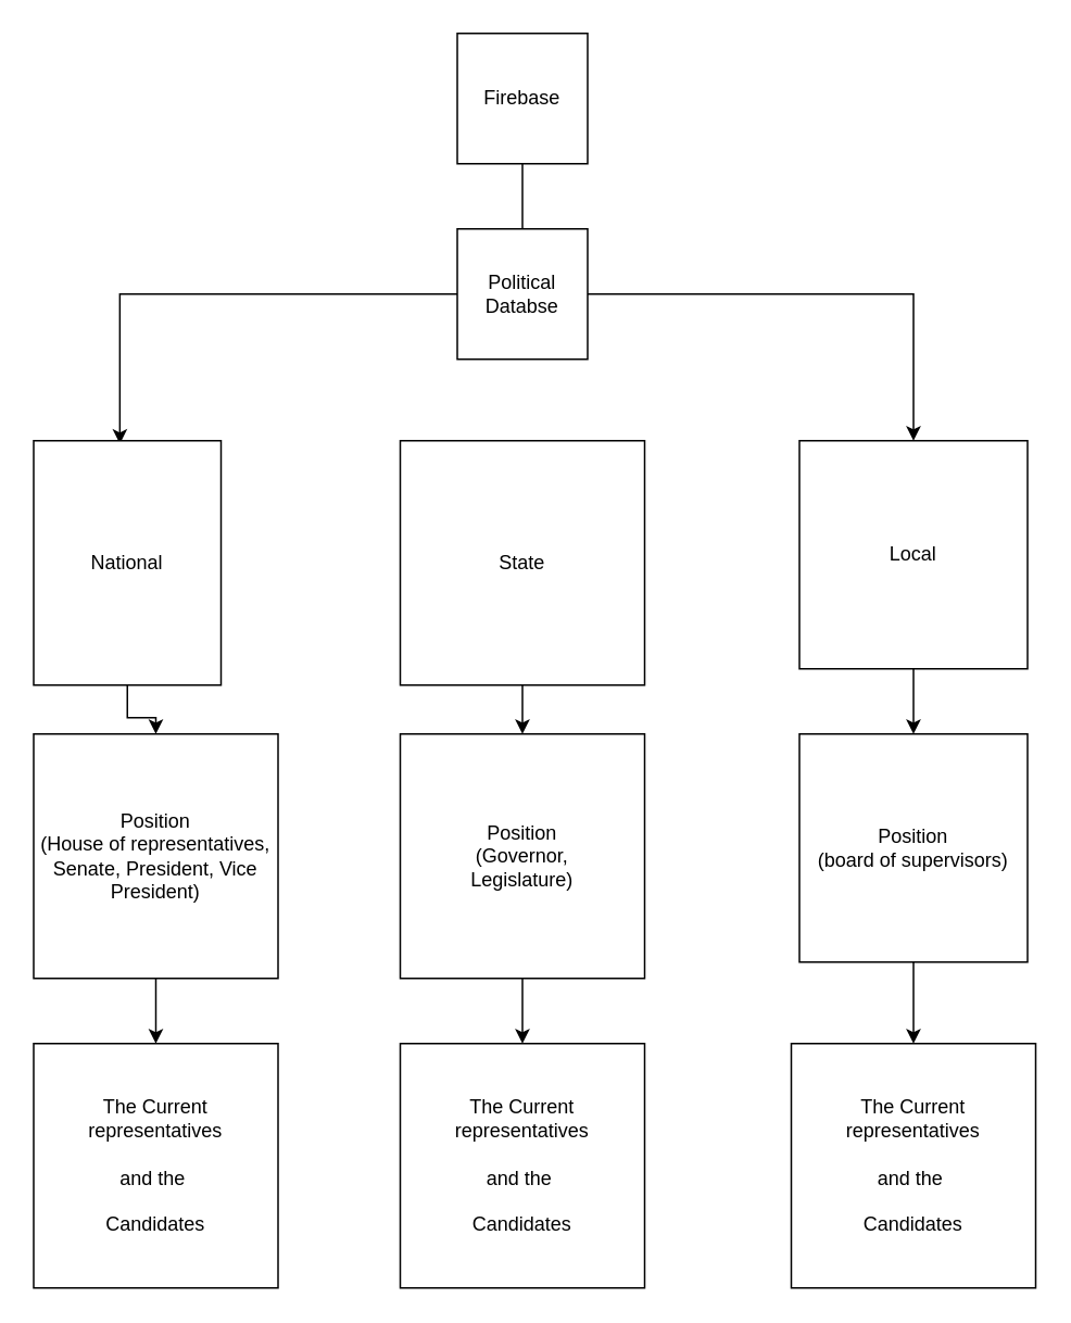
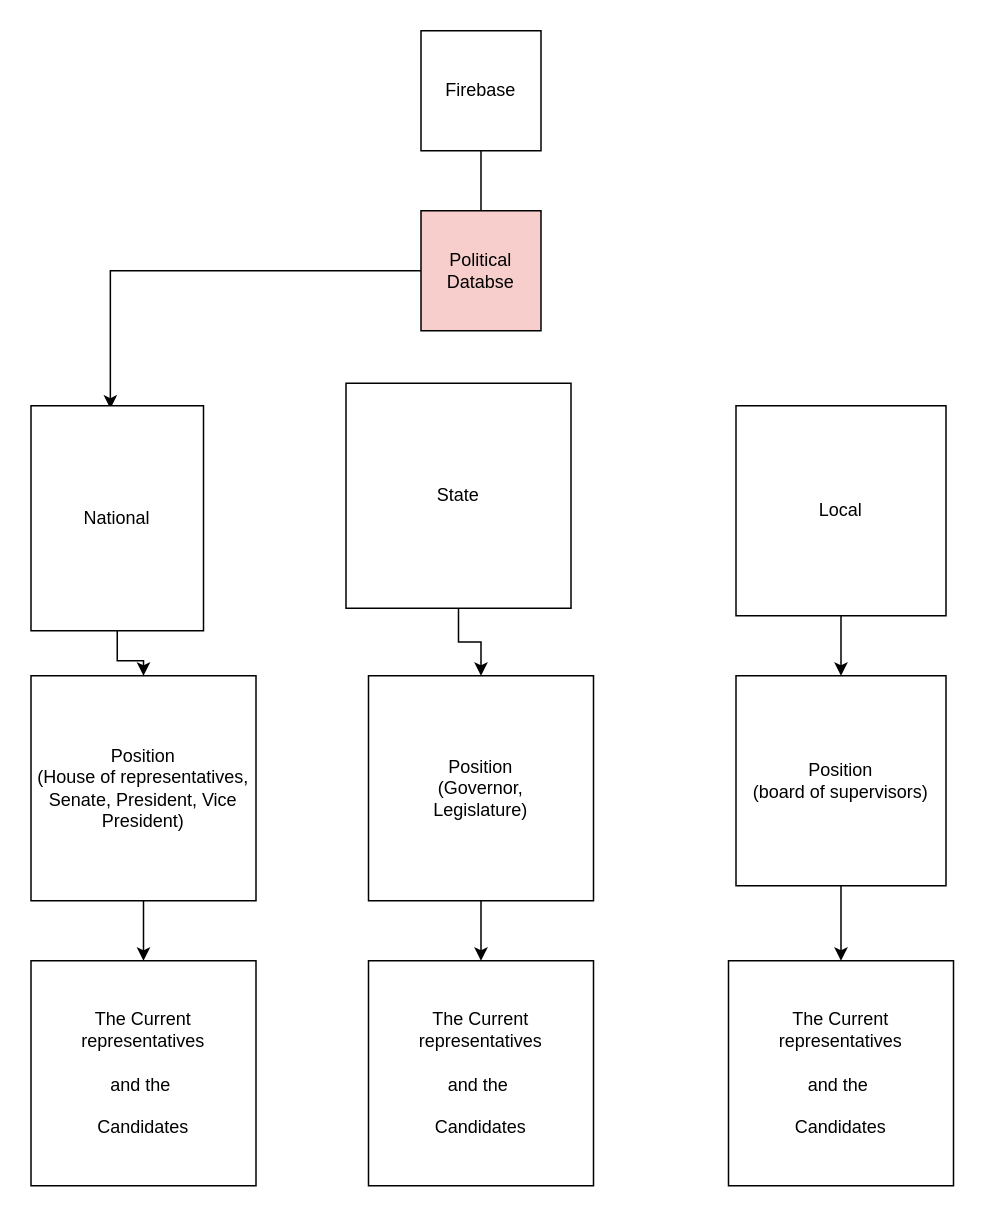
- <mxCell id="6" value="Political Databse" style="whiteSpace=wrap;html=1;aspect=fixed;" vertex="1" parent="1"><mxGeometry x="280" y="140" width="80" height="80" as="geometry" /></mxCell>
+ <mxCell id="6" value="Political Databse" style="whiteSpace=wrap;html=1;aspect=fixed;fillColor=#f8cecc;" vertex="1" parent="1"><mxGeometry x="280" y="140" width="80" height="80" as="geometry" /></mxCell>
- <mxCell id="5" style="edgeStyle=orthogonalEdgeStyle;rounded=0;orthogonalLoop=1;jettySize=auto;html=1;" edge="1" parent="1" source="6" target="10"><mxGeometry relative="1" as="geometry" /></mxCell>
- <mxCell id="8" value="State&lt;br&gt;" style="whiteSpace=wrap;html=1;aspect=fixed;" vertex="1" parent="1"><mxGeometry x="245" y="270" width="150" height="150" as="geometry" /></mxCell>
+ <mxCell id="8" value="State&lt;br&gt;" style="whiteSpace=wrap;html=1;aspect=fixed;" vertex="1" parent="1"><mxGeometry x="230" y="255" width="150" height="150" as="geometry" /></mxCell>
